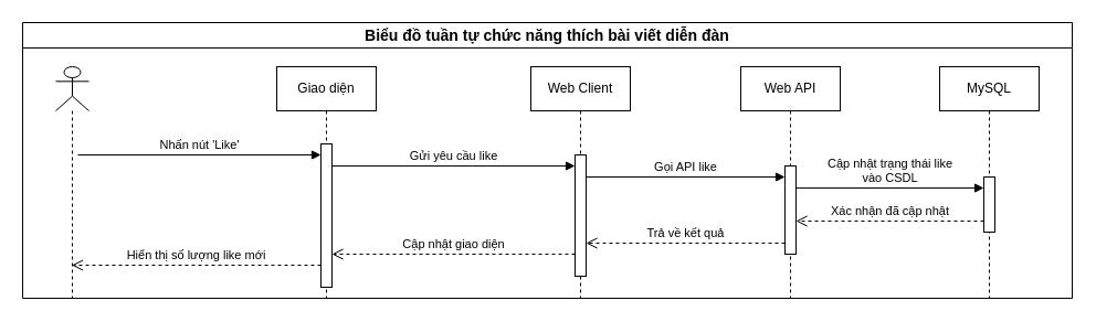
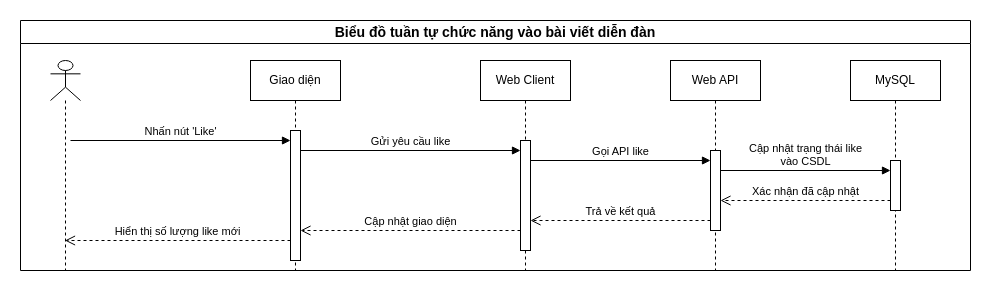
- <mxCell id="2" value="Biểu đồ tuần tự chức năng thích bài viết diễn đàn" style="swimlane;whiteSpace=wrap;html=1;startSize=23;fontSize=14;" vertex="1" parent="1"><mxGeometry x="20" y="20" width="950" height="250" as="geometry" /></mxCell>
+ <mxCell id="2" value="Biểu đồ tuần tự chức năng vào bài viết diễn đàn" style="swimlane;whiteSpace=wrap;html=1;startSize=23;fontSize=14;" vertex="1" parent="1"><mxGeometry x="20" y="20" width="950" height="250" as="geometry" /></mxCell>
